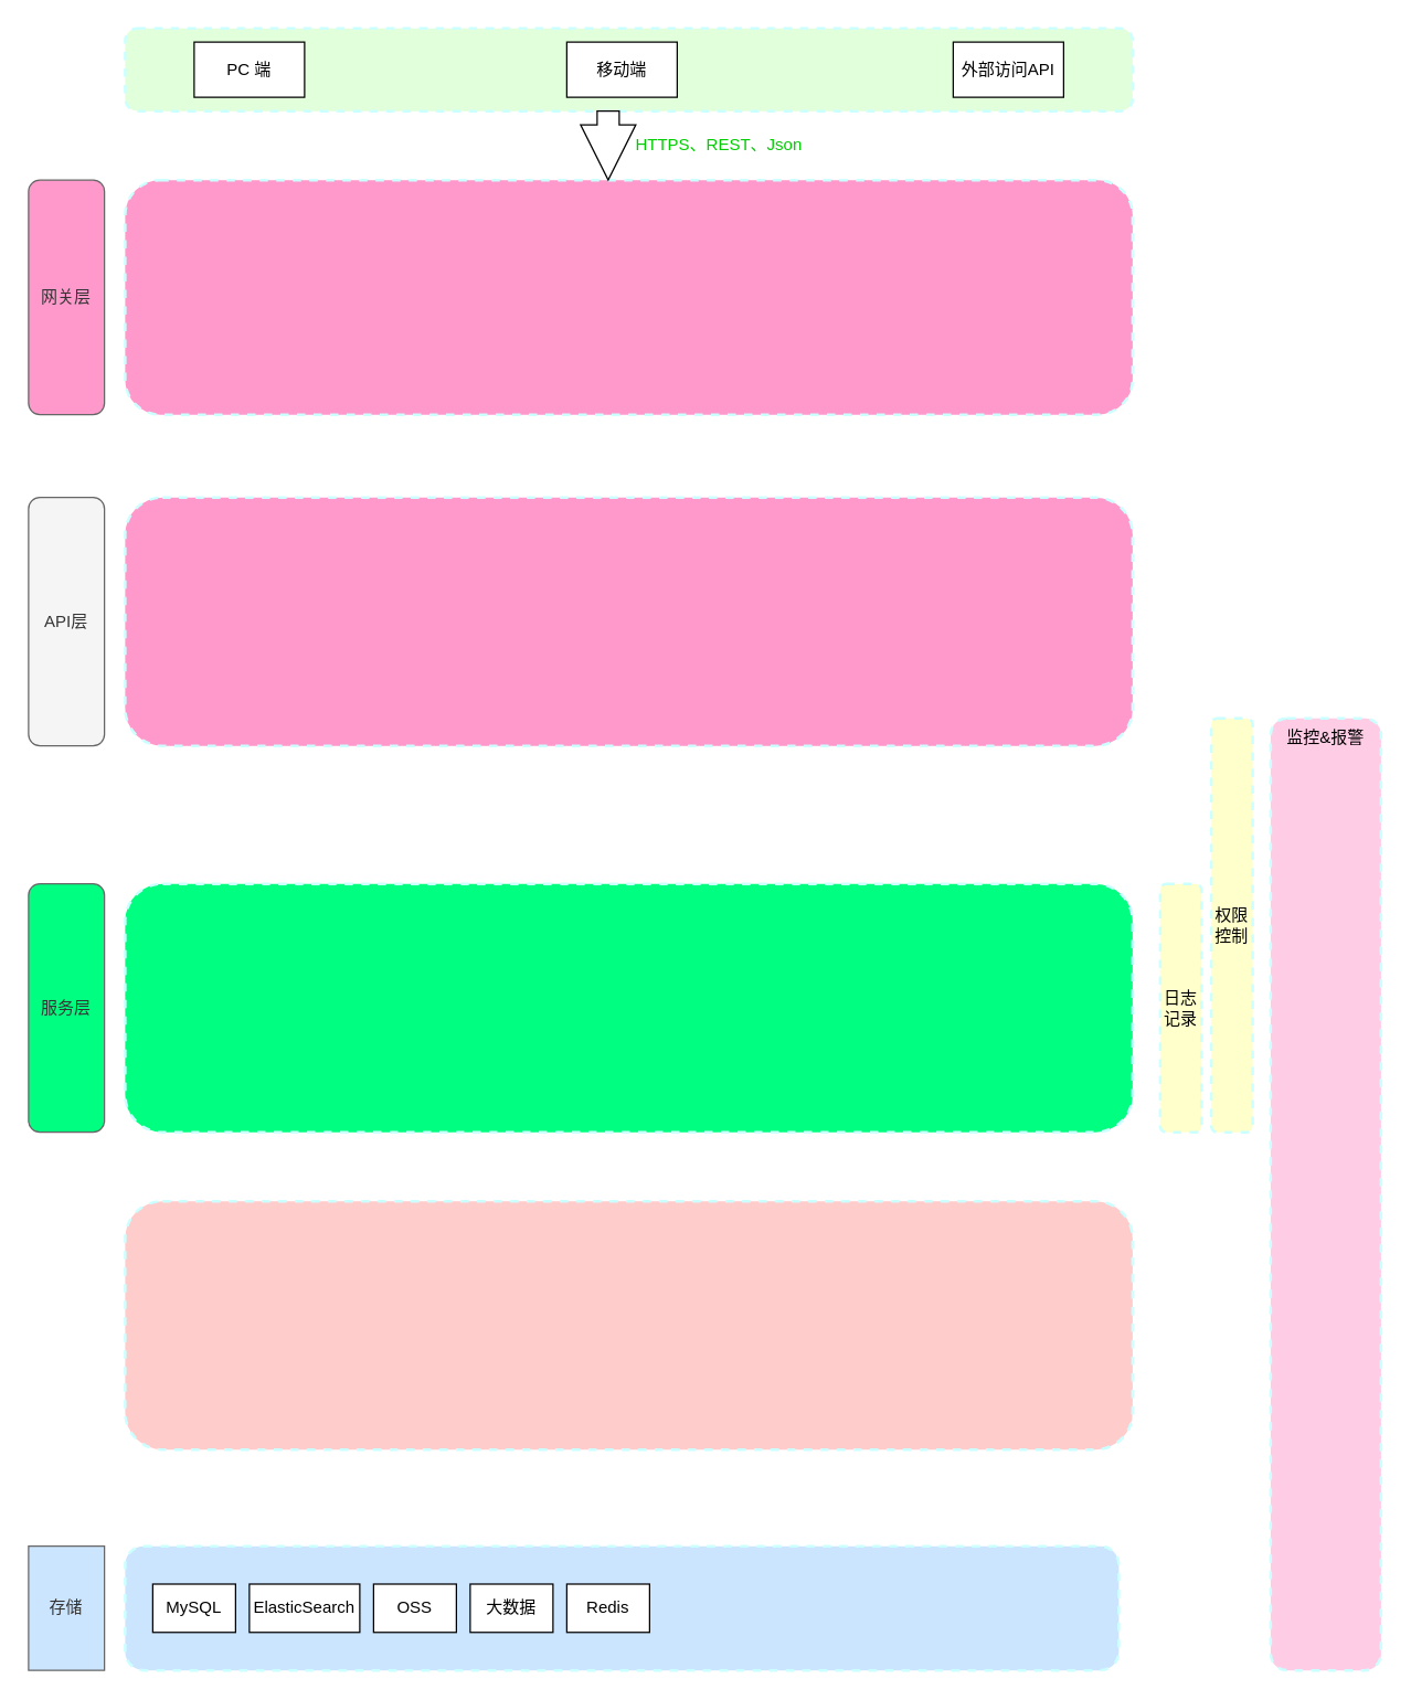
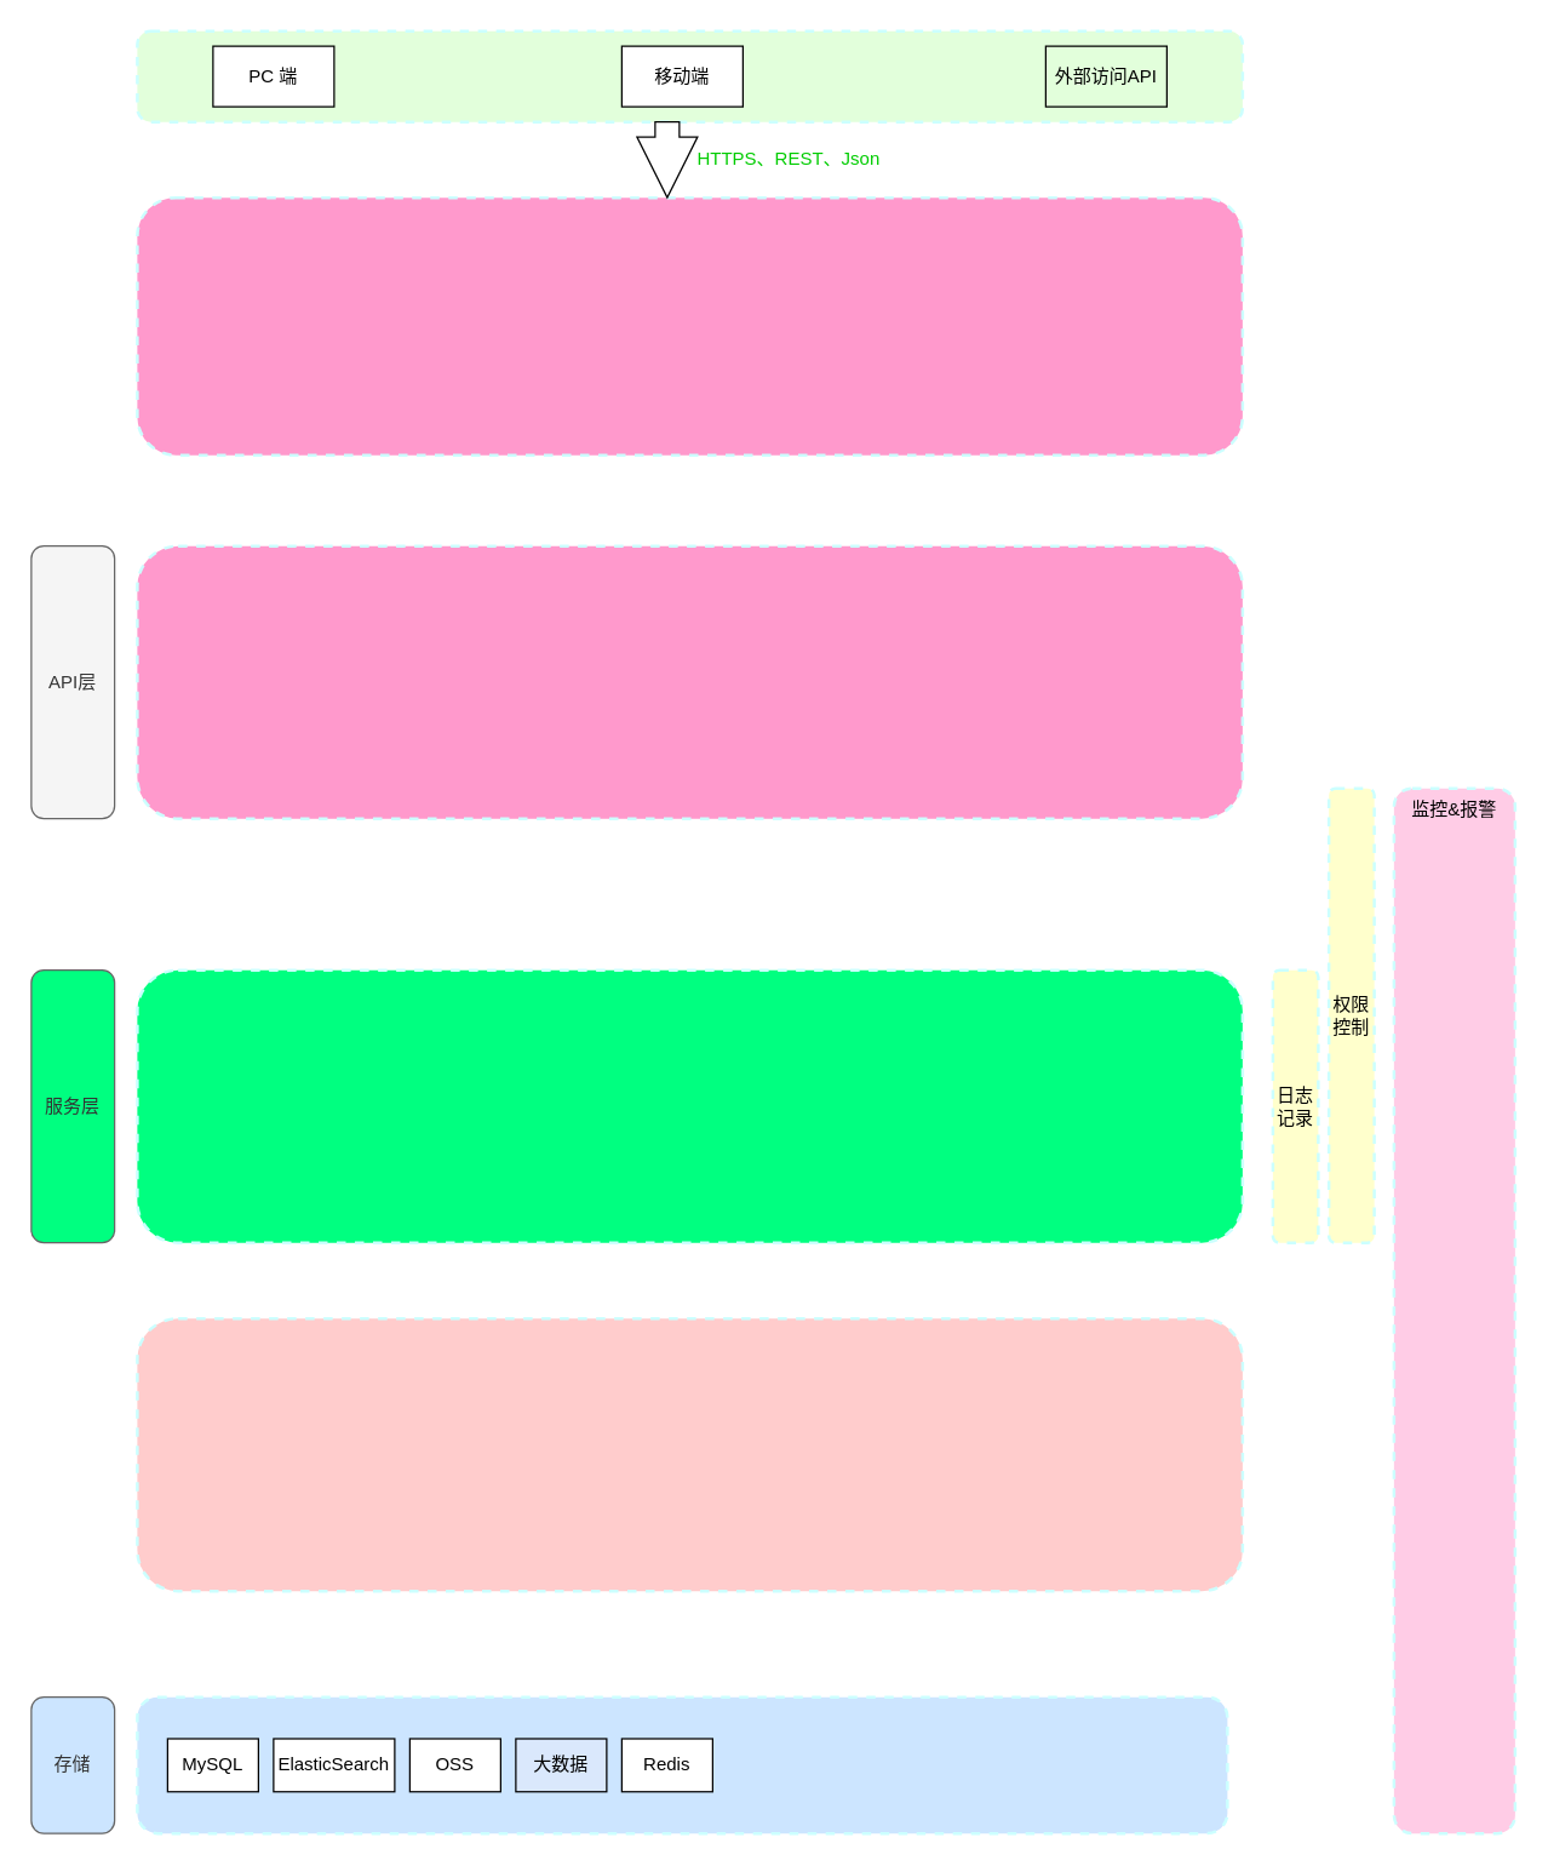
- <mxCell id="22" value="外部访问API" style="rounded=0;whiteSpace=wrap;html=1;" vertex="1" parent="1"><mxGeometry x="690" y="30" width="80" height="40" as="geometry" /></mxCell>
+ <mxCell id="22" value="外部访问API" style="rounded=0;whiteSpace=wrap;html=1;fillColor=#e2ffdb;" vertex="1" parent="1"><mxGeometry x="690" y="30" width="80" height="40" as="geometry" /></mxCell>
- <mxCell id="18" value="网关层" style="rounded=1;whiteSpace=wrap;html=1;fillColor=#FF99CC;fontColor=#333333;strokeColor=#666666;" vertex="1" parent="1"><mxGeometry x="20" y="130" width="55" height="170" as="geometry" /></mxCell>
- <mxCell id="7" value="存储" style="whiteSpace=wrap;html=1;fillColor=#CCE5FF;fontColor=#333333;strokeColor=#666666;rounded=0;" vertex="1" parent="1"><mxGeometry x="20" y="1120" width="55" height="90" as="geometry" /></mxCell>
+ <mxCell id="7" value="存储" style="rounded=1;whiteSpace=wrap;html=1;fillColor=#CCE5FF;fontColor=#333333;strokeColor=#666666;" vertex="1" parent="1"><mxGeometry x="20" y="1120" width="55" height="90" as="geometry" /></mxCell>
- <mxCell id="11" value="大数据" style="rounded=0;whiteSpace=wrap;html=1;" vertex="1" parent="1"><mxGeometry x="340" y="1147.5" width="60" height="35" as="geometry" /></mxCell>
+ <mxCell id="11" value="大数据" style="rounded=0;whiteSpace=wrap;html=1;fillColor=#dae8fc;" vertex="1" parent="1"><mxGeometry x="340" y="1147.5" width="60" height="35" as="geometry" /></mxCell>
